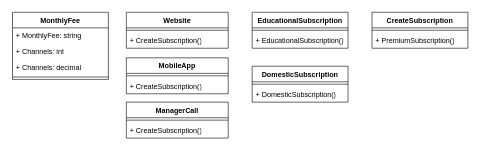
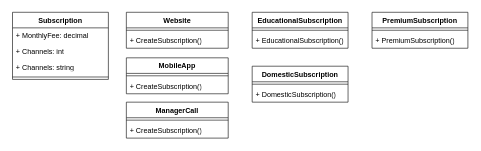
- <mxCell id="5" value="MonthlyFee" style="swimlane;fontStyle=1;align=center;verticalAlign=top;childLayout=stackLayout;horizontal=1;startSize=26;horizontalStack=0;resizeParent=1;resizeParentMax=0;resizeLast=0;collapsible=1;marginBottom=0;whiteSpace=wrap;html=1;" vertex="1" parent="1"><mxGeometry x="20" y="20" width="160" height="112" as="geometry" /></mxCell>
+ <mxCell id="5" value="Subscription" style="swimlane;fontStyle=1;align=center;verticalAlign=top;childLayout=stackLayout;horizontal=1;startSize=26;horizontalStack=0;resizeParent=1;resizeParentMax=0;resizeLast=0;collapsible=1;marginBottom=0;whiteSpace=wrap;html=1;" vertex="1" parent="1"><mxGeometry x="20" y="20" width="160" height="112" as="geometry" /></mxCell>
- <mxCell id="13" value="CreateSubscription" style="swimlane;fontStyle=1;align=center;verticalAlign=top;childLayout=stackLayout;horizontal=1;startSize=26;horizontalStack=0;resizeParent=1;resizeParentMax=0;resizeLast=0;collapsible=1;marginBottom=0;whiteSpace=wrap;html=1;" vertex="1" parent="1"><mxGeometry x="620" y="20" width="160" height="60" as="geometry" /></mxCell>
+ <mxCell id="13" value="PremiumSubscription" style="swimlane;fontStyle=1;align=center;verticalAlign=top;childLayout=stackLayout;horizontal=1;startSize=26;horizontalStack=0;resizeParent=1;resizeParentMax=0;resizeLast=0;collapsible=1;marginBottom=0;whiteSpace=wrap;html=1;" vertex="1" parent="1"><mxGeometry x="620" y="20" width="160" height="60" as="geometry" /></mxCell>
- <mxCell id="6" value="+ MonthlyFee: string" style="text;strokeColor=none;fillColor=none;align=left;verticalAlign=top;spacingLeft=4;spacingRight=4;overflow=hidden;rotatable=0;points=[[0,0.5],[1,0.5]];portConstraint=eastwest;whiteSpace=wrap;html=1;" vertex="1" parent="5"><mxGeometry y="26" width="160" height="26" as="geometry" /></mxCell>
+ <mxCell id="6" value="+ MonthlyFee: decimal" style="text;strokeColor=none;fillColor=none;align=left;verticalAlign=top;spacingLeft=4;spacingRight=4;overflow=hidden;rotatable=0;points=[[0,0.5],[1,0.5]];portConstraint=eastwest;whiteSpace=wrap;html=1;" vertex="1" parent="5"><mxGeometry y="26" width="160" height="26" as="geometry" /></mxCell>
- <mxCell id="8" value="+ Channels: decimal" style="text;strokeColor=none;fillColor=none;align=left;verticalAlign=top;spacingLeft=4;spacingRight=4;overflow=hidden;rotatable=0;points=[[0,0.5],[1,0.5]];portConstraint=eastwest;whiteSpace=wrap;html=1;" vertex="1" parent="5"><mxGeometry y="78" width="160" height="26" as="geometry" /></mxCell>
+ <mxCell id="8" value="+ Channels: string" style="text;strokeColor=none;fillColor=none;align=left;verticalAlign=top;spacingLeft=4;spacingRight=4;overflow=hidden;rotatable=0;points=[[0,0.5],[1,0.5]];portConstraint=eastwest;whiteSpace=wrap;html=1;" vertex="1" parent="5"><mxGeometry y="78" width="160" height="26" as="geometry" /></mxCell>
